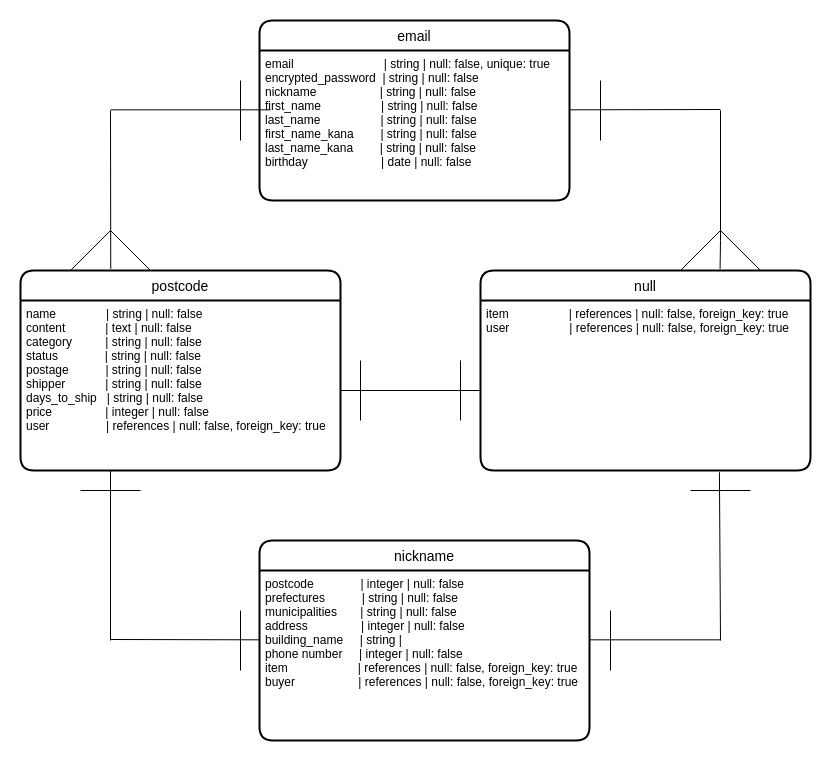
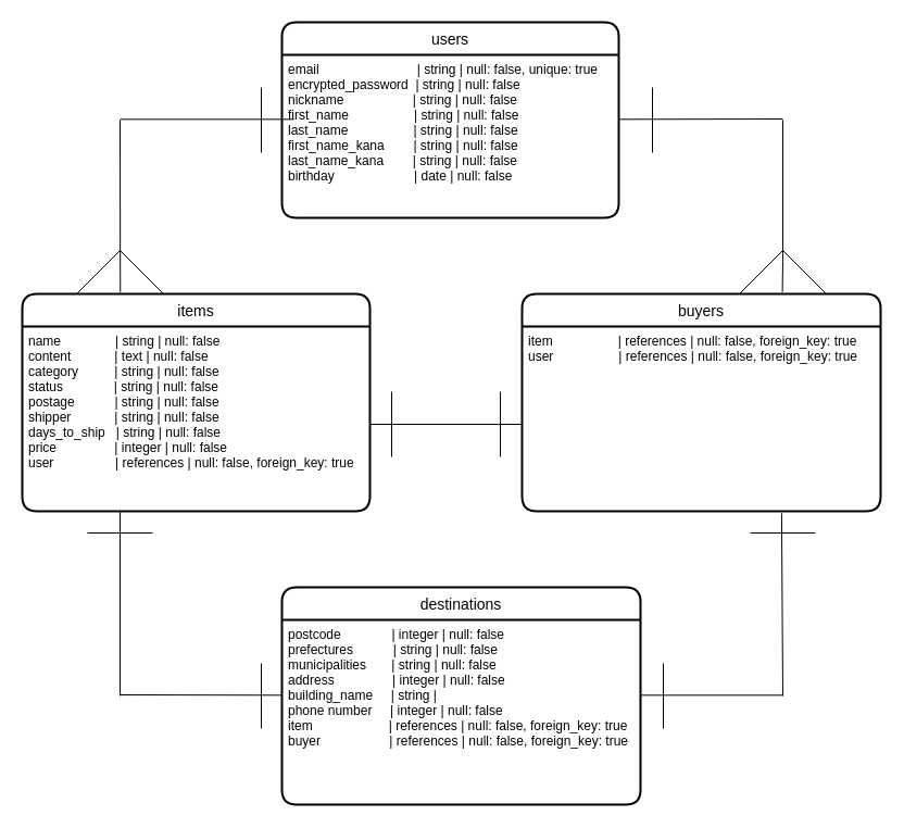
- <mxCell id="2" value="email" style="swimlane;childLayout=stackLayout;horizontal=1;startSize=30;horizontalStack=0;rounded=1;fontSize=14;fontStyle=0;strokeWidth=2;resizeParent=0;resizeLast=1;shadow=0;dashed=0;align=center;" parent="1" vertex="1"><mxGeometry x="259" y="20" width="310" height="180" as="geometry" /></mxCell>
+ <mxCell id="2" value="users" style="swimlane;childLayout=stackLayout;horizontal=1;startSize=30;horizontalStack=0;rounded=1;fontSize=14;fontStyle=0;strokeWidth=2;resizeParent=0;resizeLast=1;shadow=0;dashed=0;align=center;" parent="1" vertex="1"><mxGeometry x="259" y="20" width="310" height="180" as="geometry" /></mxCell>
- <mxCell id="4" value="postcode" style="swimlane;childLayout=stackLayout;horizontal=1;startSize=30;horizontalStack=0;rounded=1;fontSize=14;fontStyle=0;strokeWidth=2;resizeParent=0;resizeLast=1;shadow=0;dashed=0;align=center;" parent="1" vertex="1"><mxGeometry x="20" y="270" width="320" height="200" as="geometry" /></mxCell>
+ <mxCell id="4" value="items" style="swimlane;childLayout=stackLayout;horizontal=1;startSize=30;horizontalStack=0;rounded=1;fontSize=14;fontStyle=0;strokeWidth=2;resizeParent=0;resizeLast=1;shadow=0;dashed=0;align=center;" parent="1" vertex="1"><mxGeometry x="20" y="270" width="320" height="200" as="geometry" /></mxCell>
- <mxCell id="6" value="null" style="swimlane;childLayout=stackLayout;horizontal=1;startSize=30;horizontalStack=0;rounded=1;fontSize=14;fontStyle=0;strokeWidth=2;resizeParent=0;resizeLast=1;shadow=0;dashed=0;align=center;" parent="1" vertex="1"><mxGeometry x="480" y="270" width="330" height="200" as="geometry" /></mxCell>
+ <mxCell id="6" value="buyers" style="swimlane;childLayout=stackLayout;horizontal=1;startSize=30;horizontalStack=0;rounded=1;fontSize=14;fontStyle=0;strokeWidth=2;resizeParent=0;resizeLast=1;shadow=0;dashed=0;align=center;" parent="1" vertex="1"><mxGeometry x="480" y="270" width="330" height="200" as="geometry" /></mxCell>
- <mxCell id="18" value="nickname" style="swimlane;childLayout=stackLayout;horizontal=1;startSize=30;horizontalStack=0;rounded=1;fontSize=14;fontStyle=0;strokeWidth=2;resizeParent=0;resizeLast=1;shadow=0;dashed=0;align=center;" vertex="1" parent="1"><mxGeometry x="259" y="540" width="330" height="200" as="geometry" /></mxCell>
+ <mxCell id="18" value="destinations" style="swimlane;childLayout=stackLayout;horizontal=1;startSize=30;horizontalStack=0;rounded=1;fontSize=14;fontStyle=0;strokeWidth=2;resizeParent=0;resizeLast=1;shadow=0;dashed=0;align=center;" vertex="1" parent="1"><mxGeometry x="259" y="540" width="330" height="200" as="geometry" /></mxCell>
